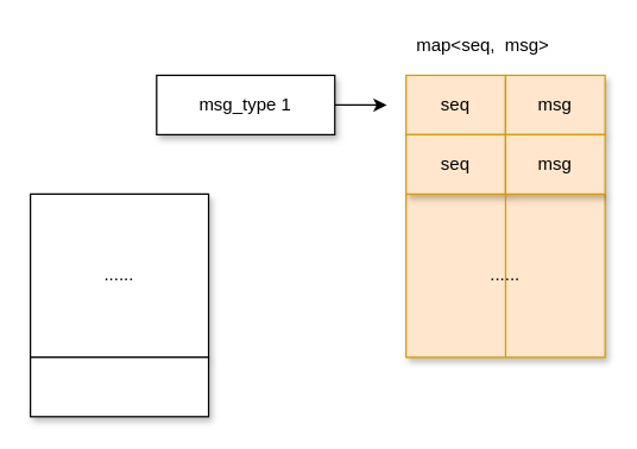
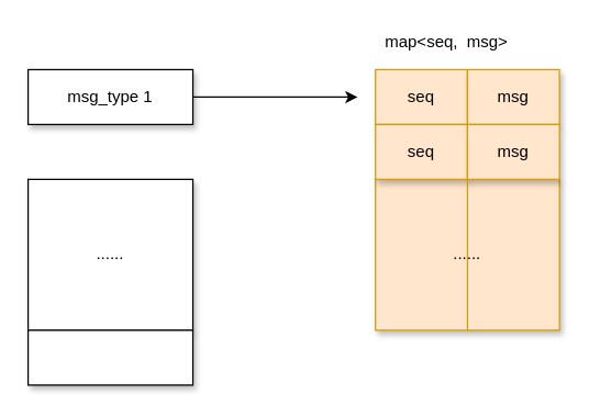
- <mxCell id="2" value="msg_type 1" style="whiteSpace=wrap;html=1;shadow=1;" vertex="1" parent="1"><mxGeometry x="105" y="50" width="120" height="40" as="geometry" /></mxCell>
+ <mxCell id="2" value="msg_type 1" style="whiteSpace=wrap;html=1;shadow=1;" vertex="1" parent="1"><mxGeometry x="20" y="50" width="120" height="40" as="geometry" /></mxCell>
